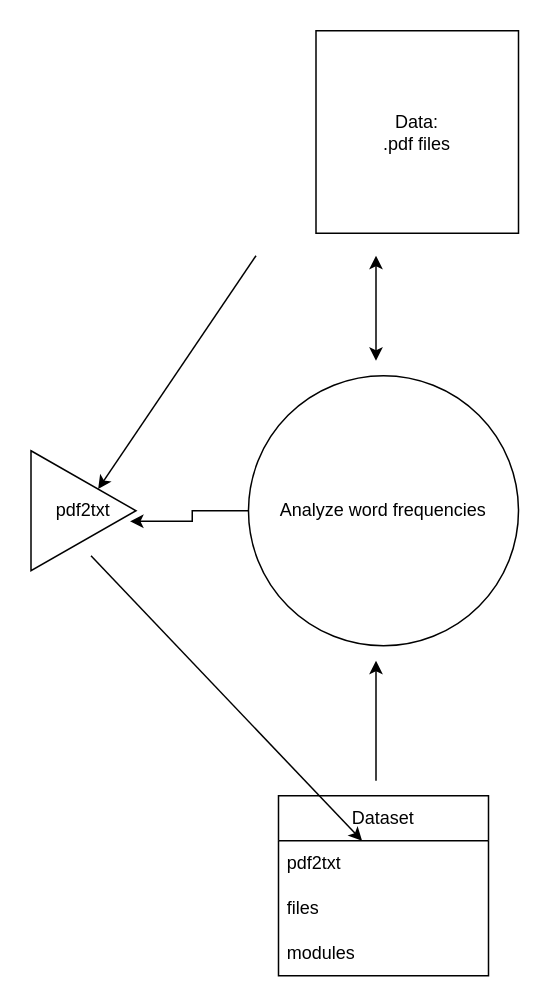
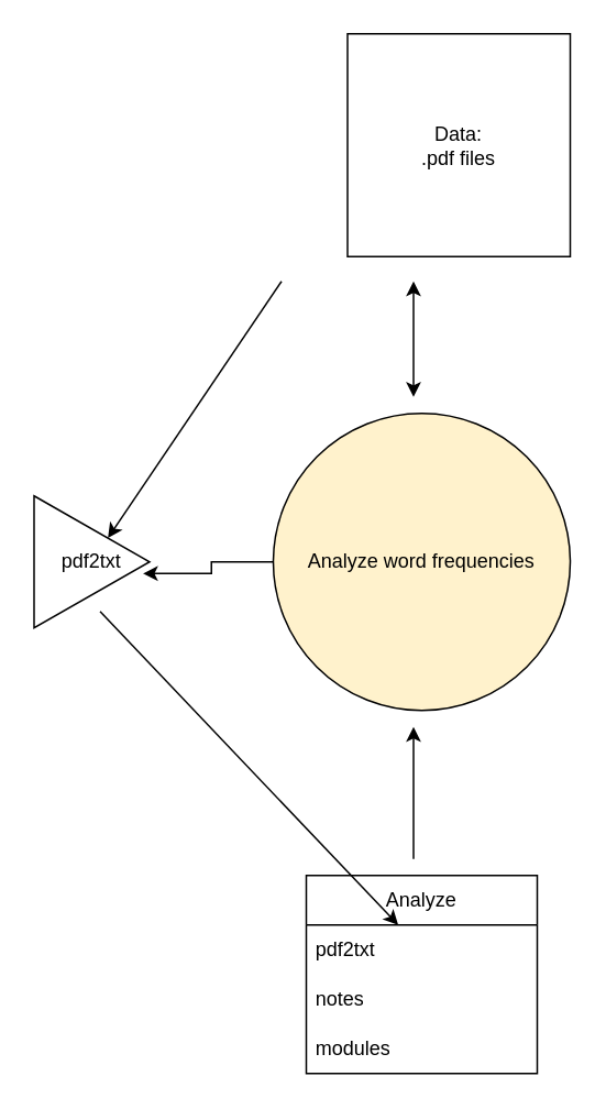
- <mxCell id="3" value="&lt;div&gt;Analyze word frequencies&lt;/div&gt;" style="ellipse;whiteSpace=wrap;html=1;aspect=fixed;" vertex="1" parent="1"><mxGeometry x="165" y="250" width="180" height="180" as="geometry" /></mxCell>
+ <mxCell id="3" value="&lt;div&gt;Analyze word frequencies&lt;/div&gt;" style="ellipse;whiteSpace=wrap;html=1;aspect=fixed;fillColor=#fff2cc;" vertex="1" parent="1"><mxGeometry x="165" y="250" width="180" height="180" as="geometry" /></mxCell>
- <mxCell id="5" value="Dataset" style="swimlane;fontStyle=0;childLayout=stackLayout;horizontal=1;startSize=30;horizontalStack=0;resizeParent=1;resizeParentMax=0;resizeLast=0;collapsible=1;marginBottom=0;whiteSpace=wrap;html=1;" vertex="1" parent="1"><mxGeometry x="185" y="530" width="140" height="120" as="geometry" /></mxCell>
+ <mxCell id="5" value="Analyze" style="swimlane;fontStyle=0;childLayout=stackLayout;horizontal=1;startSize=30;horizontalStack=0;resizeParent=1;resizeParentMax=0;resizeLast=0;collapsible=1;marginBottom=0;whiteSpace=wrap;html=1;" vertex="1" parent="1"><mxGeometry x="185" y="530" width="140" height="120" as="geometry" /></mxCell>
- <mxCell id="7" value="files" style="text;strokeColor=none;fillColor=none;align=left;verticalAlign=middle;spacingLeft=4;spacingRight=4;overflow=hidden;points=[[0,0.5],[1,0.5]];portConstraint=eastwest;rotatable=0;whiteSpace=wrap;html=1;" vertex="1" parent="5"><mxGeometry y="60" width="140" height="30" as="geometry" /></mxCell>
+ <mxCell id="7" value="notes" style="text;strokeColor=none;fillColor=none;align=left;verticalAlign=middle;spacingLeft=4;spacingRight=4;overflow=hidden;points=[[0,0.5],[1,0.5]];portConstraint=eastwest;rotatable=0;whiteSpace=wrap;html=1;" vertex="1" parent="5"><mxGeometry y="60" width="140" height="30" as="geometry" /></mxCell>
